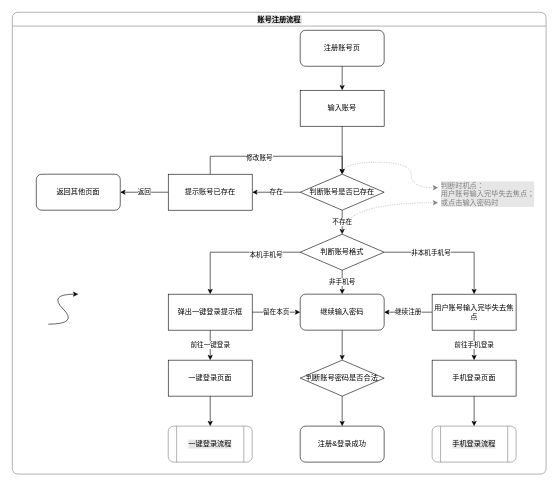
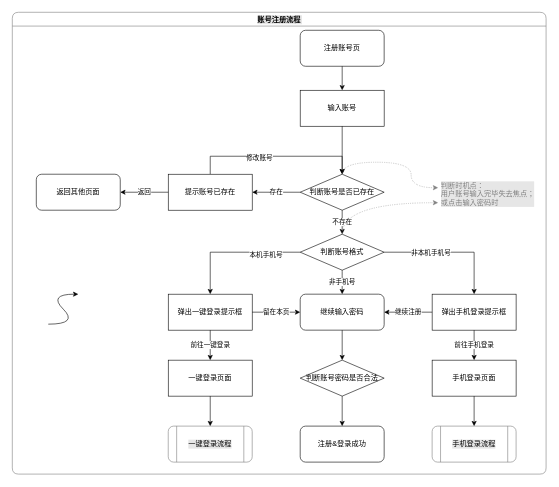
- <mxCell id="27" value="用户账号输入完毕失去焦点" parent="2" vertex="1" style="rounded=0;whiteSpace=wrap;html=1;"><mxGeometry as="geometry" y="470" x="700" height="60" width="140" /></mxCell>
+ <mxCell id="27" value="弹出手机登录提示框" parent="2" vertex="1" style="rounded=0;whiteSpace=wrap;html=1;"><mxGeometry as="geometry" y="470" x="700" height="60" width="140" /></mxCell>
